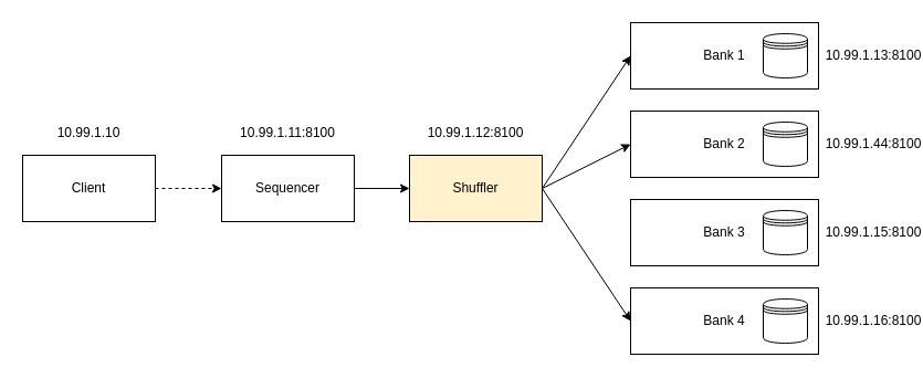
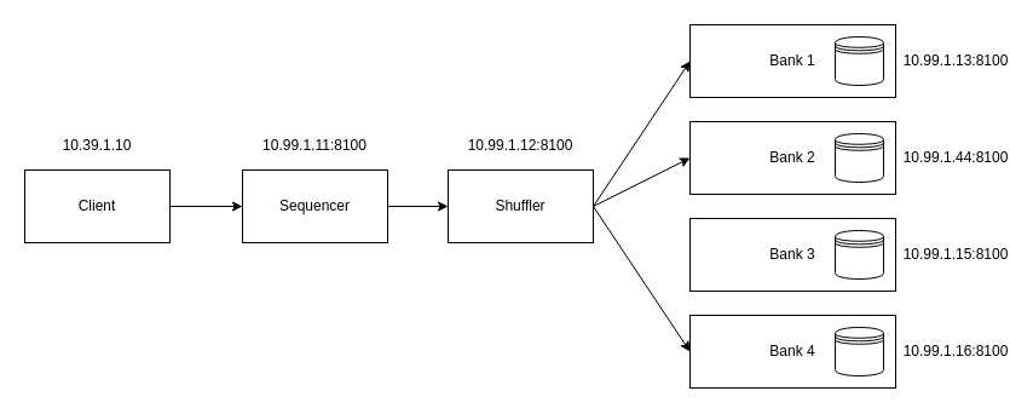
- <mxCell id="14" value="10.99.1.10" style="text;html=1;strokeColor=none;fillColor=none;align=center;verticalAlign=middle;whiteSpace=wrap;rounded=0;" parent="1" vertex="1"><mxGeometry x="60" y="110" width="40" height="20" as="geometry" /></mxCell>
+ <mxCell id="14" value="10.39.1.10" style="text;html=1;strokeColor=none;fillColor=none;align=center;verticalAlign=middle;whiteSpace=wrap;rounded=0;" parent="1" vertex="1"><mxGeometry x="60" y="110" width="40" height="20" as="geometry" /></mxCell>
- <mxCell id="2" style="edgeStyle=orthogonalEdgeStyle;rounded=0;orthogonalLoop=1;jettySize=auto;html=1;entryX=0;entryY=0.5;entryDx=0;entryDy=0;dashed=1;" parent="1" source="3" target="5" edge="1"><mxGeometry relative="1" as="geometry" /></mxCell>
+ <mxCell id="2" style="edgeStyle=orthogonalEdgeStyle;rounded=0;orthogonalLoop=1;jettySize=auto;html=1;entryX=0;entryY=0.5;entryDx=0;entryDy=0;" parent="1" source="3" target="5" edge="1"><mxGeometry relative="1" as="geometry" /></mxCell>
- <mxCell id="6" value="Shuffler" style="rounded=0;whiteSpace=wrap;html=1;fillColor=#fff2cc;" parent="1" vertex="1"><mxGeometry x="370" y="140" width="120" height="60" as="geometry" /></mxCell>
+ <mxCell id="6" value="Shuffler" style="rounded=0;whiteSpace=wrap;html=1;" parent="1" vertex="1"><mxGeometry x="370" y="140" width="120" height="60" as="geometry" /></mxCell>
